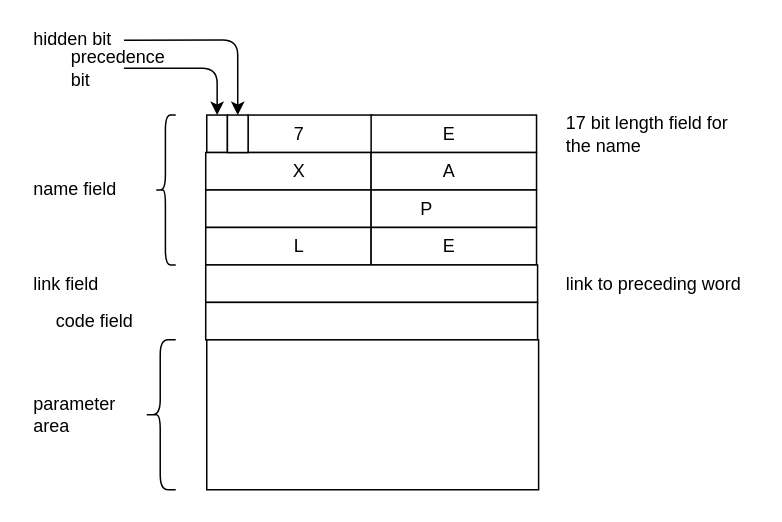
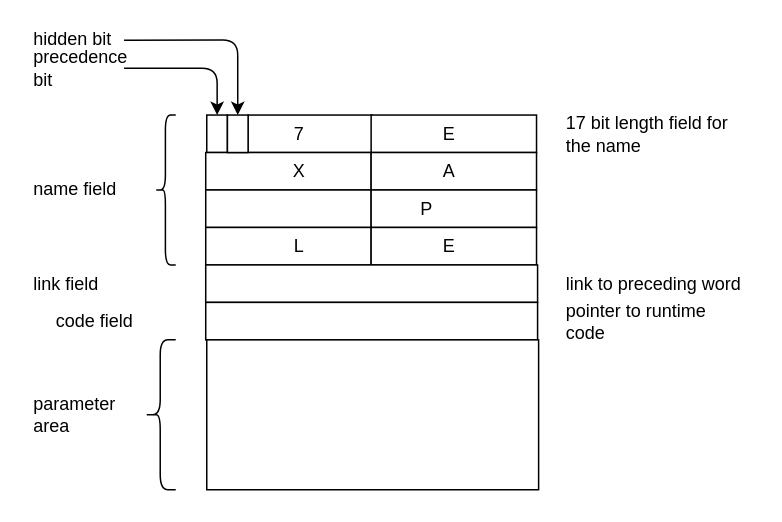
- <mxCell id="31" value="precedence bit" style="text;html=1;strokeColor=none;fillColor=none;align=left;verticalAlign=middle;whiteSpace=wrap;rounded=0;" vertex="1" parent="2"><mxGeometry x="25" y="18.735" width="68.921" height="12.49" as="geometry" /></mxCell>
+ <mxCell id="31" value="precedence bit" style="text;html=1;strokeColor=none;fillColor=none;align=left;verticalAlign=middle;whiteSpace=wrap;rounded=0;" vertex="1" parent="2"><mxGeometry y="18.735" width="68.921" height="12.49" as="geometry" /></mxCell>
+ <mxCell id="24" value="pointer to runtime code" style="text;html=1;strokeColor=none;fillColor=none;align=left;verticalAlign=middle;whiteSpace=wrap;rounded=0;" vertex="1" parent="2"><mxGeometry x="354.942" y="187.347" width="124.058" height="12.49" as="geometry" /></mxCell>
